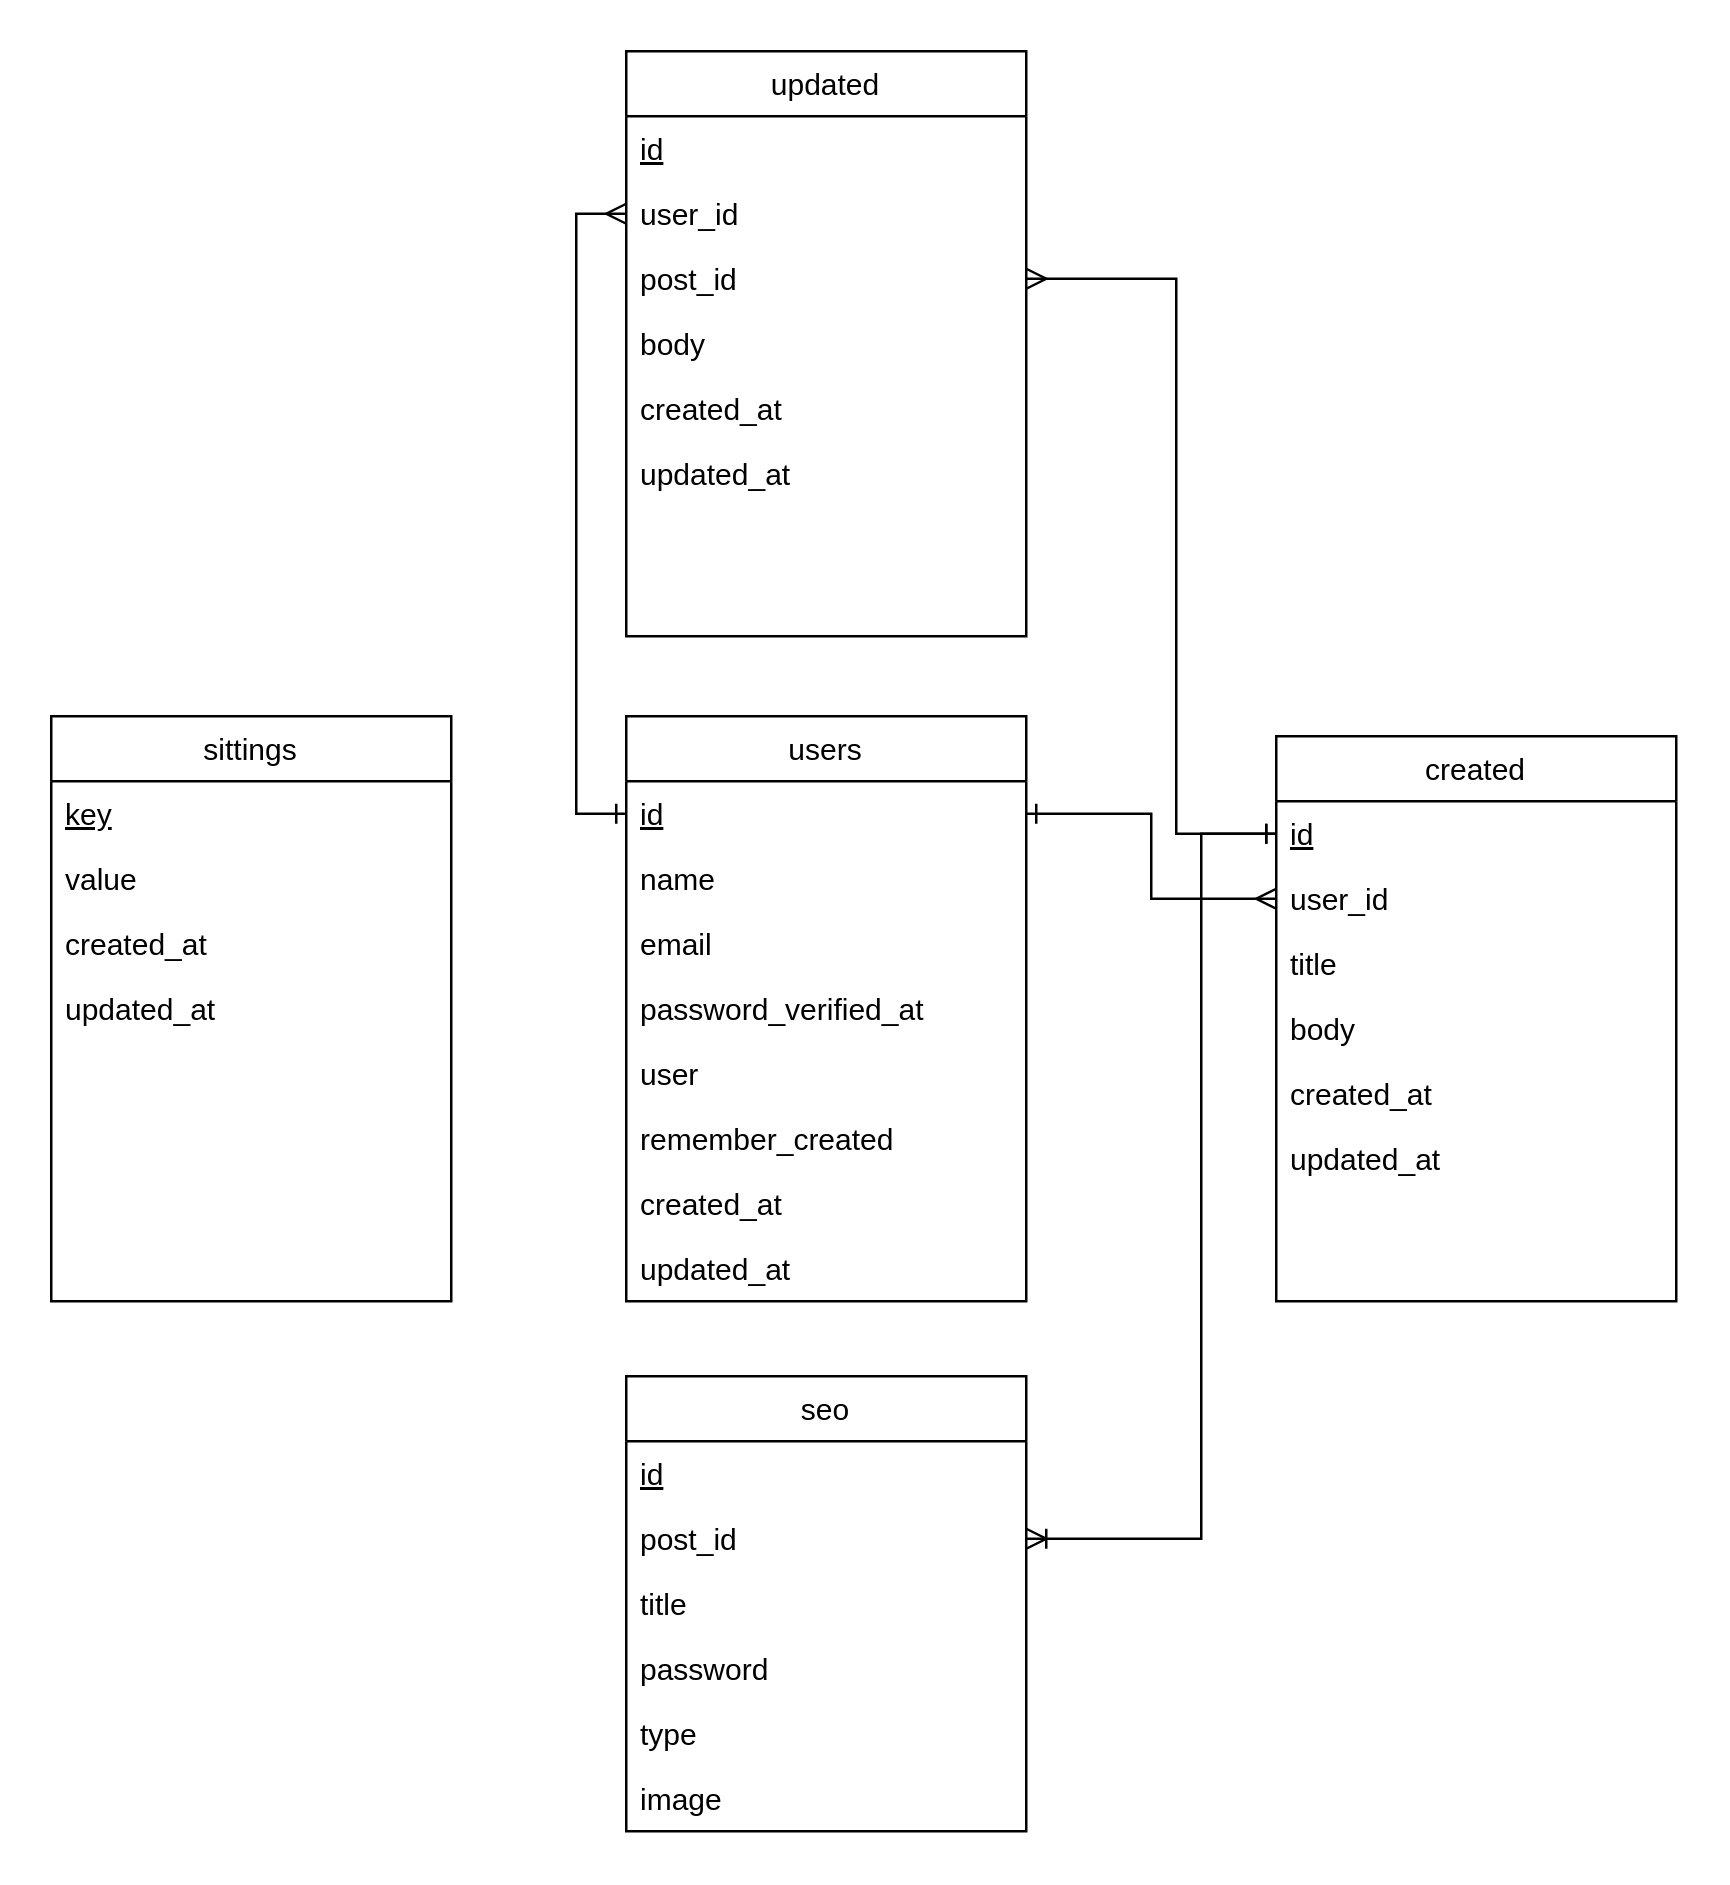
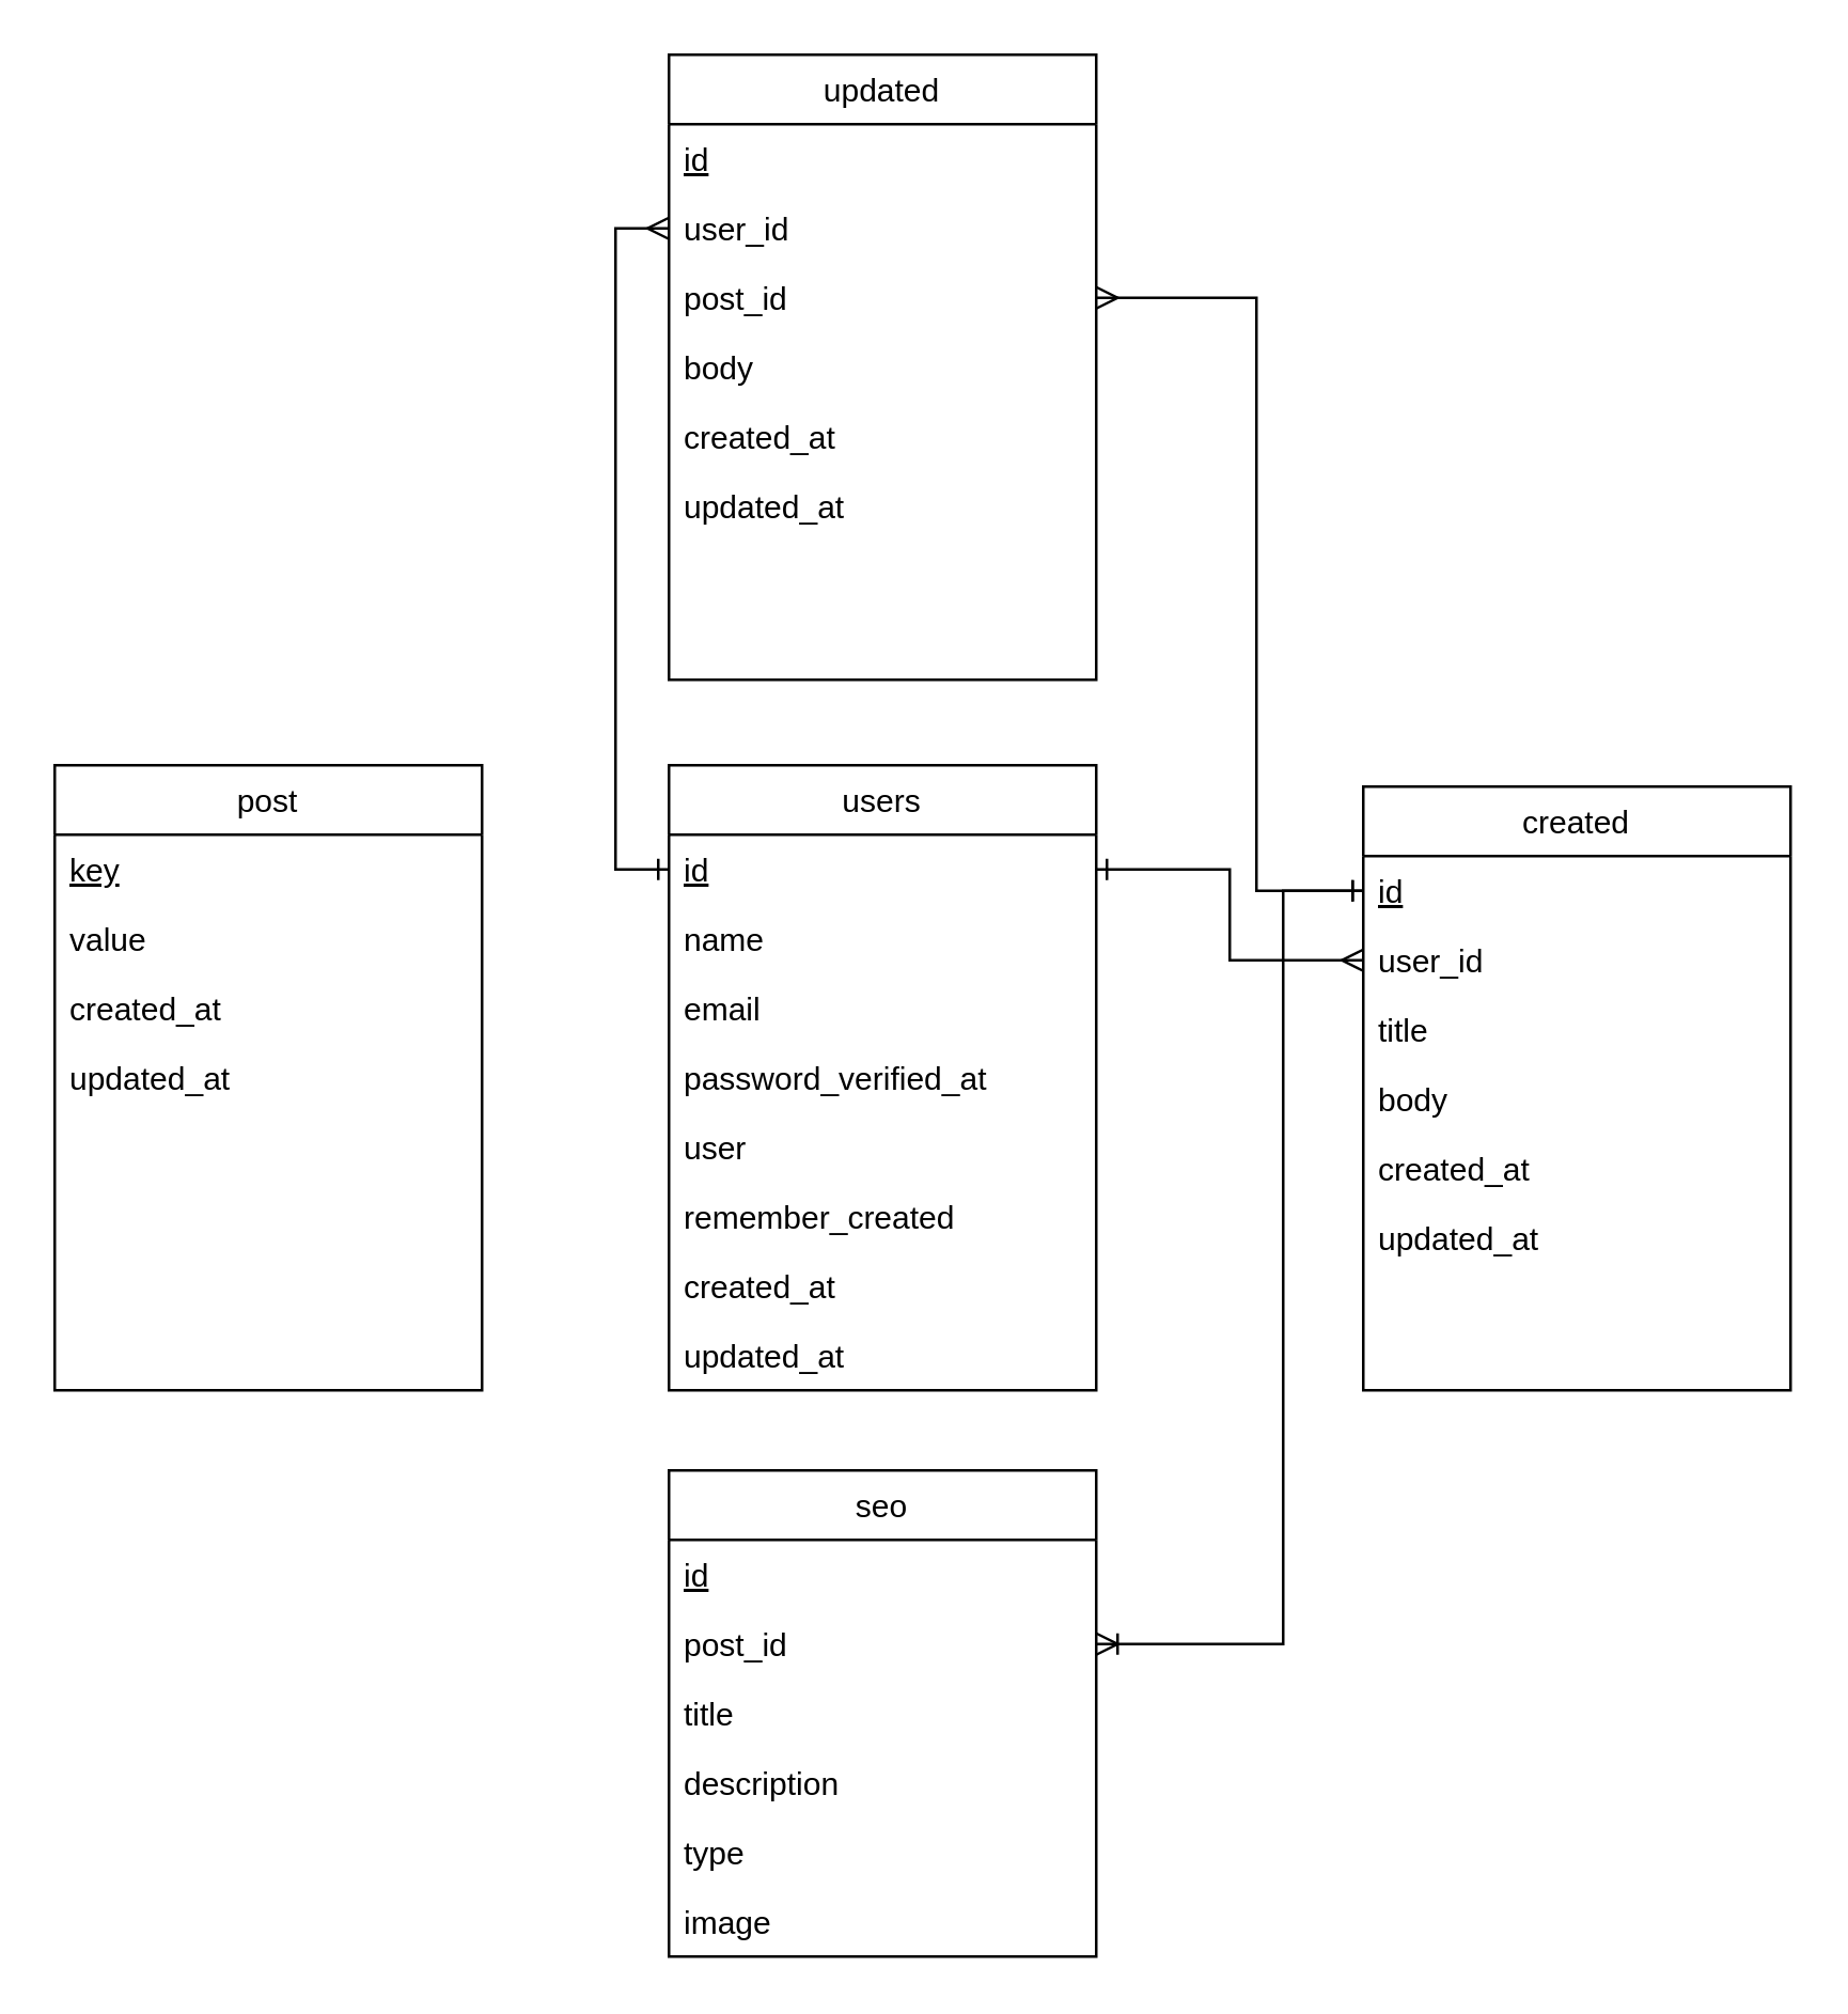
- <mxCell id="32" value="sittings" style="swimlane;fontStyle=0;align=center;verticalAlign=top;childLayout=stackLayout;horizontal=1;startSize=26;horizontalStack=0;resizeParent=1;resizeLast=0;collapsible=1;marginBottom=0;rounded=0;shadow=0;strokeWidth=1;" parent="1" vertex="1"><mxGeometry x="20" y="286" width="160" height="234" as="geometry"><mxRectangle x="550" y="140" width="160" height="26" as="alternateBounds" /></mxGeometry></mxCell>
+ <mxCell id="32" value="post" style="swimlane;fontStyle=0;align=center;verticalAlign=top;childLayout=stackLayout;horizontal=1;startSize=26;horizontalStack=0;resizeParent=1;resizeLast=0;collapsible=1;marginBottom=0;rounded=0;shadow=0;strokeWidth=1;" parent="1" vertex="1"><mxGeometry x="20" y="286" width="160" height="234" as="geometry"><mxRectangle x="550" y="140" width="160" height="26" as="alternateBounds" /></mxGeometry></mxCell>
- <mxCell id="29" value="password" style="text;align=left;verticalAlign=top;spacingLeft=4;spacingRight=4;overflow=hidden;rotatable=0;points=[[0,0.5],[1,0.5]];portConstraint=eastwest;rounded=0;shadow=0;html=0;" parent="25" vertex="1"><mxGeometry y="104" width="160" height="26" as="geometry" /></mxCell>
+ <mxCell id="29" value="description" style="text;align=left;verticalAlign=top;spacingLeft=4;spacingRight=4;overflow=hidden;rotatable=0;points=[[0,0.5],[1,0.5]];portConstraint=eastwest;rounded=0;shadow=0;html=0;" parent="25" vertex="1"><mxGeometry y="104" width="160" height="26" as="geometry" /></mxCell>
